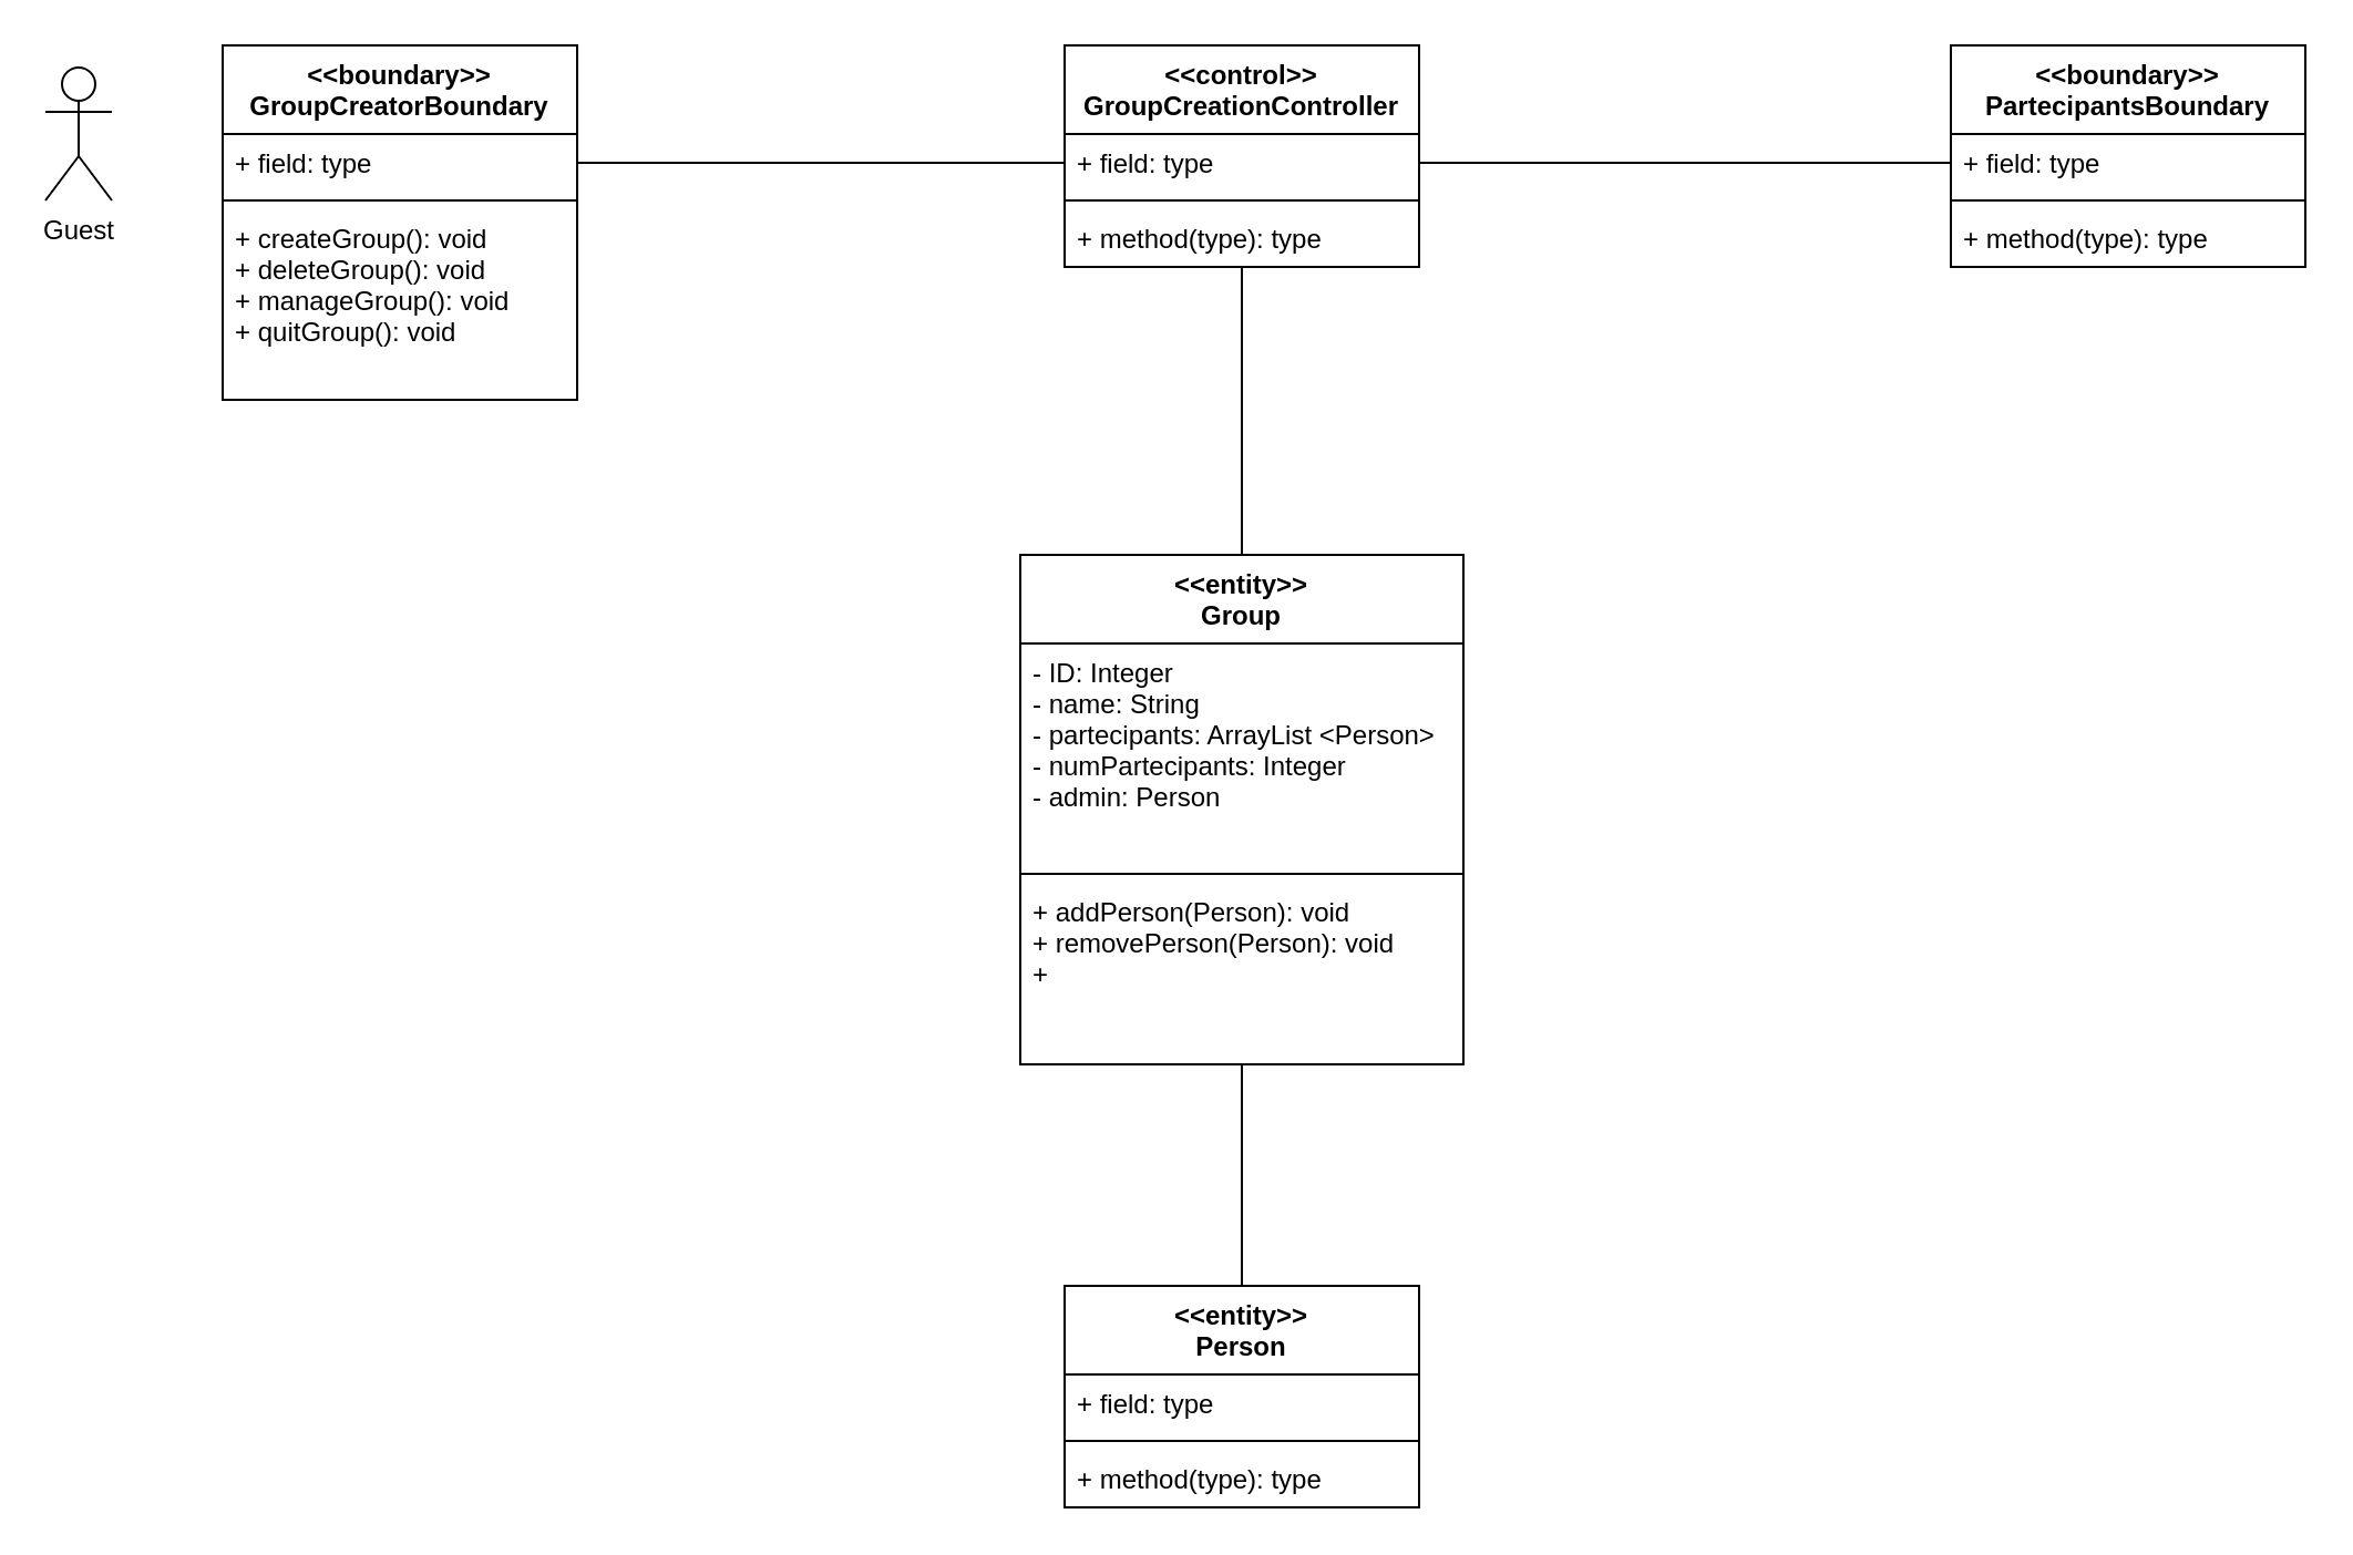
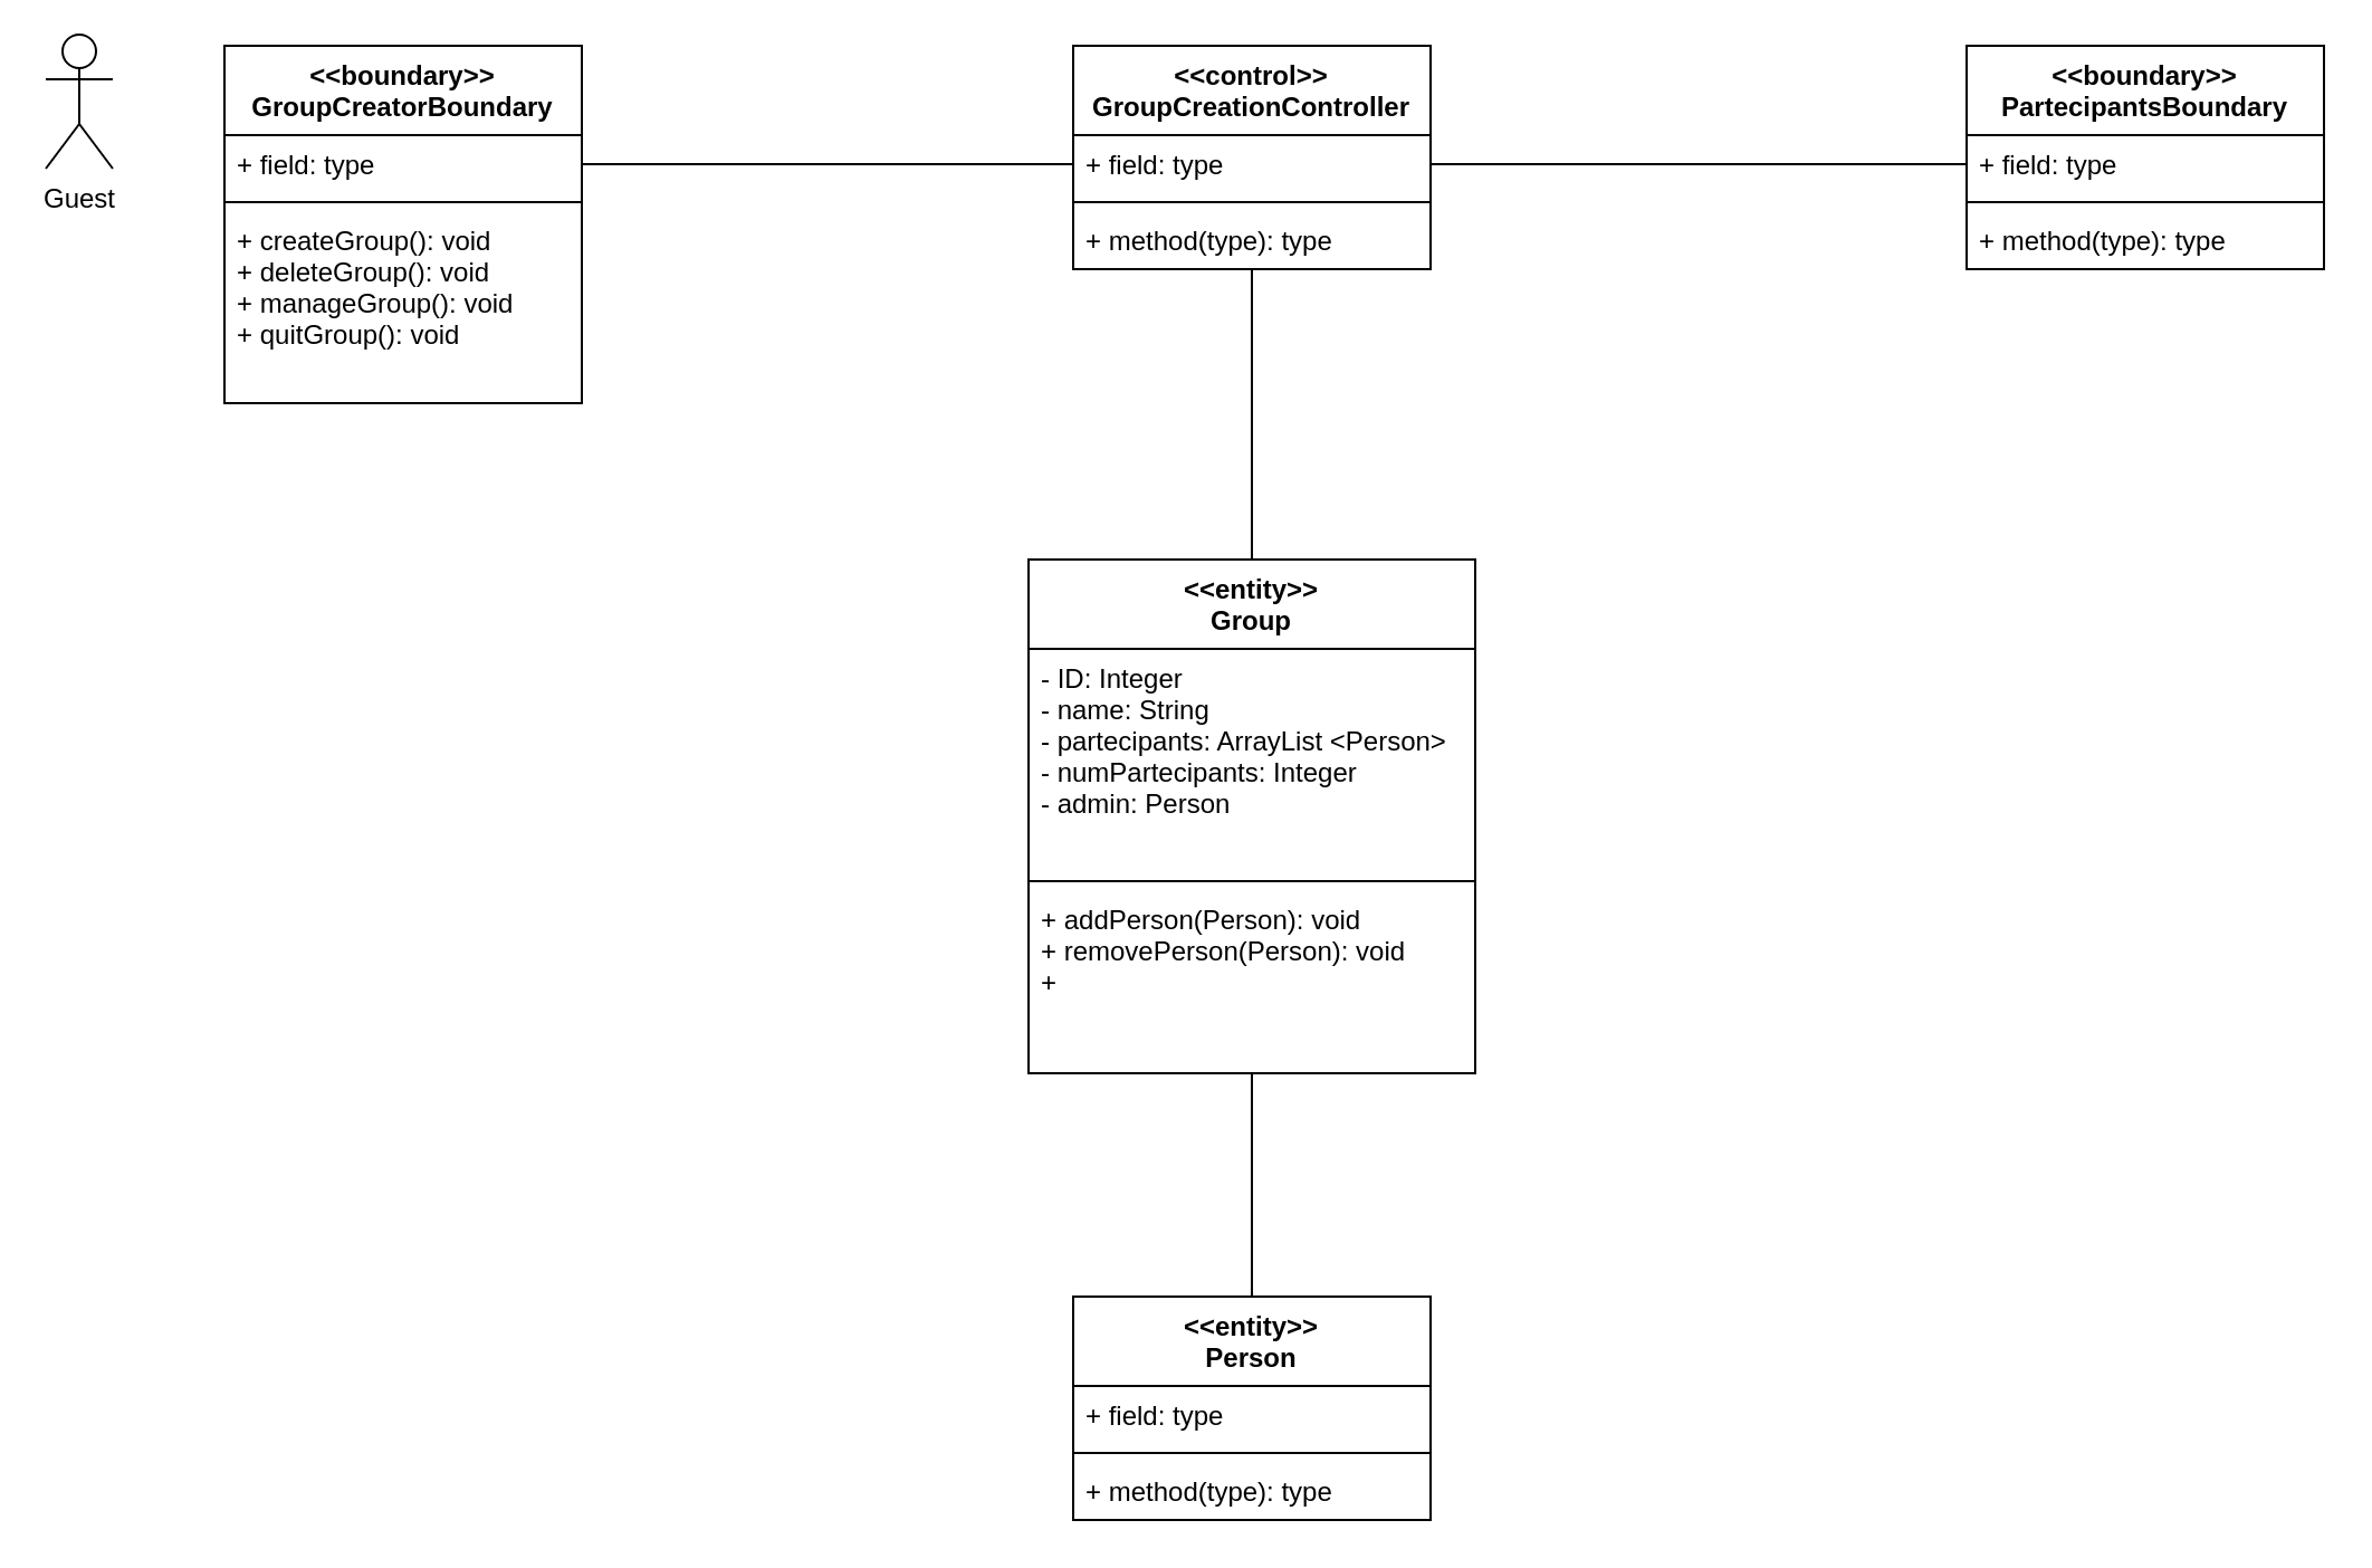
- <mxCell id="15" value="Guest" style="shape=umlActor;verticalLabelPosition=bottom;verticalAlign=top;html=1;outlineConnect=0;" parent="1" vertex="1"><mxGeometry x="20" y="30" width="30" height="60" as="geometry" /></mxCell>
+ <mxCell id="15" value="Guest" style="shape=umlActor;verticalLabelPosition=bottom;verticalAlign=top;html=1;outlineConnect=0;" parent="1" vertex="1"><mxGeometry x="20" y="15" width="30" height="60" as="geometry" /></mxCell>
